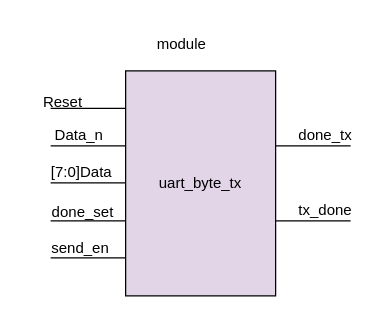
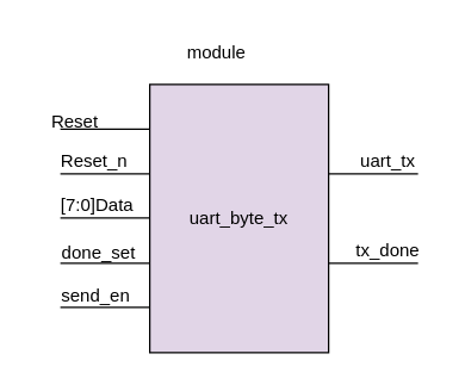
- <mxCell id="11" value="Data_n" style="text;html=1;strokeColor=none;fillColor=none;align=center;verticalAlign=middle;whiteSpace=wrap;rounded=0;" parent="1" vertex="1"><mxGeometry x="33" y="93" width="60" height="30" as="geometry" /></mxCell>
+ <mxCell id="11" value="Reset_n" style="text;html=1;strokeColor=none;fillColor=none;align=center;verticalAlign=middle;whiteSpace=wrap;rounded=0;" parent="1" vertex="1"><mxGeometry x="33" y="93" width="60" height="30" as="geometry" /></mxCell>
- <mxCell id="15" value="done_tx" style="text;html=1;strokeColor=none;fillColor=none;align=center;verticalAlign=middle;whiteSpace=wrap;rounded=0;" parent="1" vertex="1"><mxGeometry x="230" y="93" width="60" height="30" as="geometry" /></mxCell>
+ <mxCell id="15" value="uart_tx" style="text;html=1;strokeColor=none;fillColor=none;align=center;verticalAlign=middle;whiteSpace=wrap;rounded=0;" parent="1" vertex="1"><mxGeometry x="230" y="93" width="60" height="30" as="geometry" /></mxCell>
